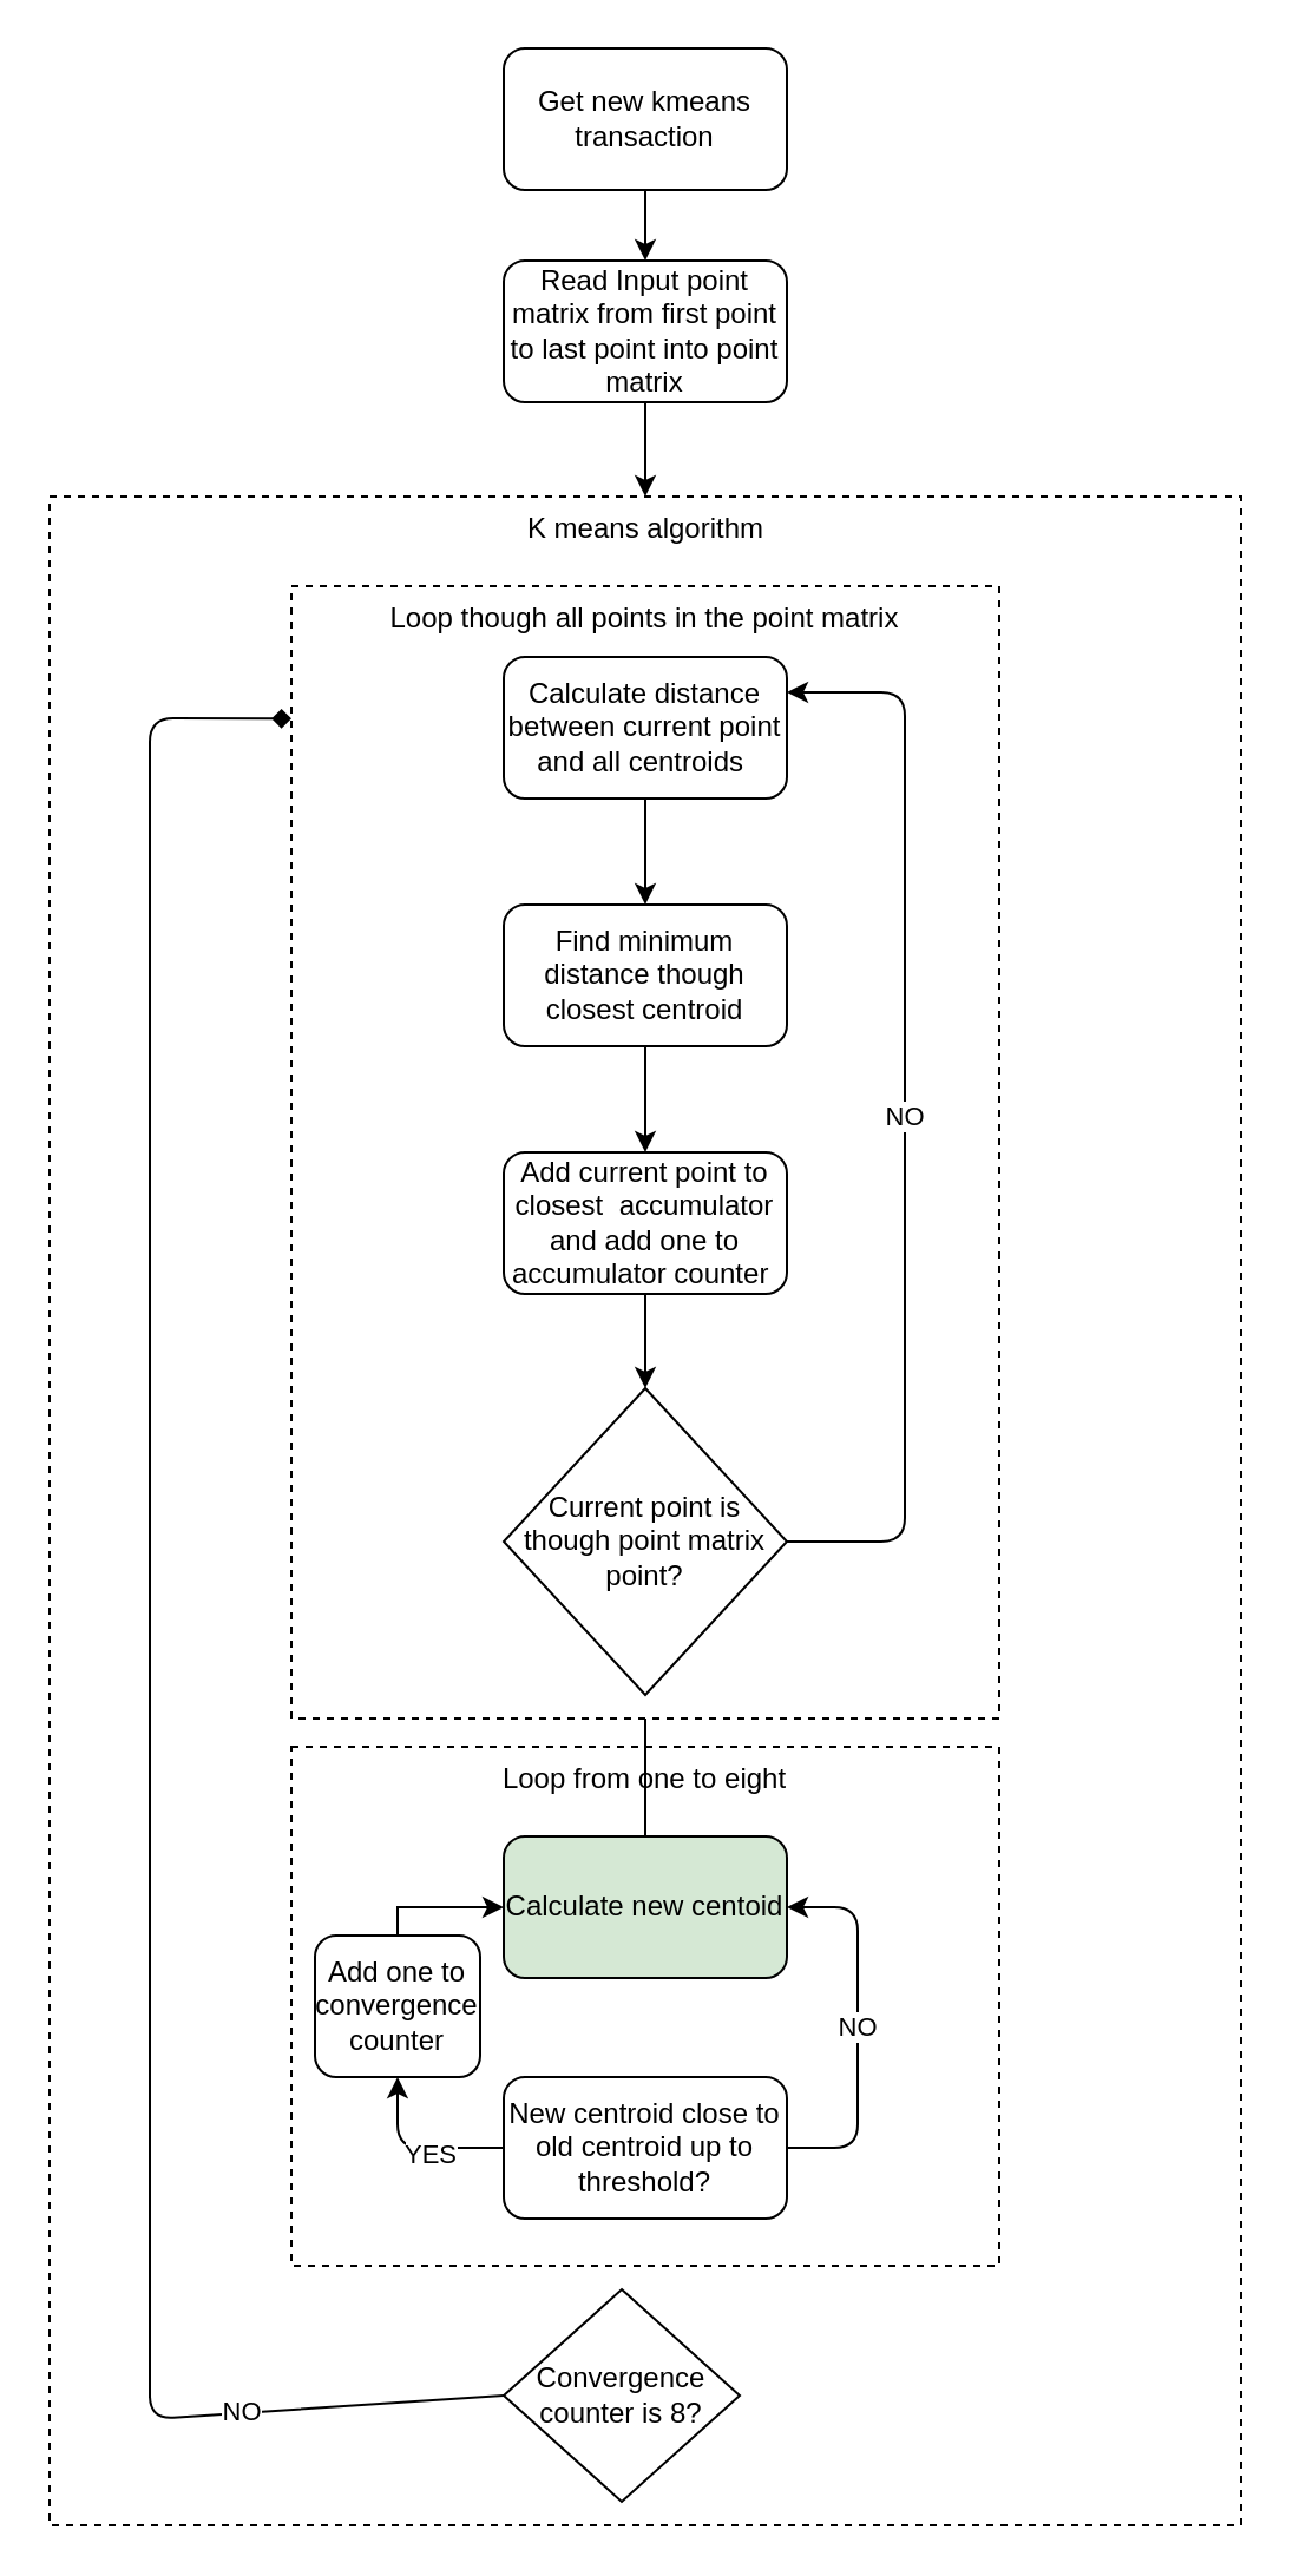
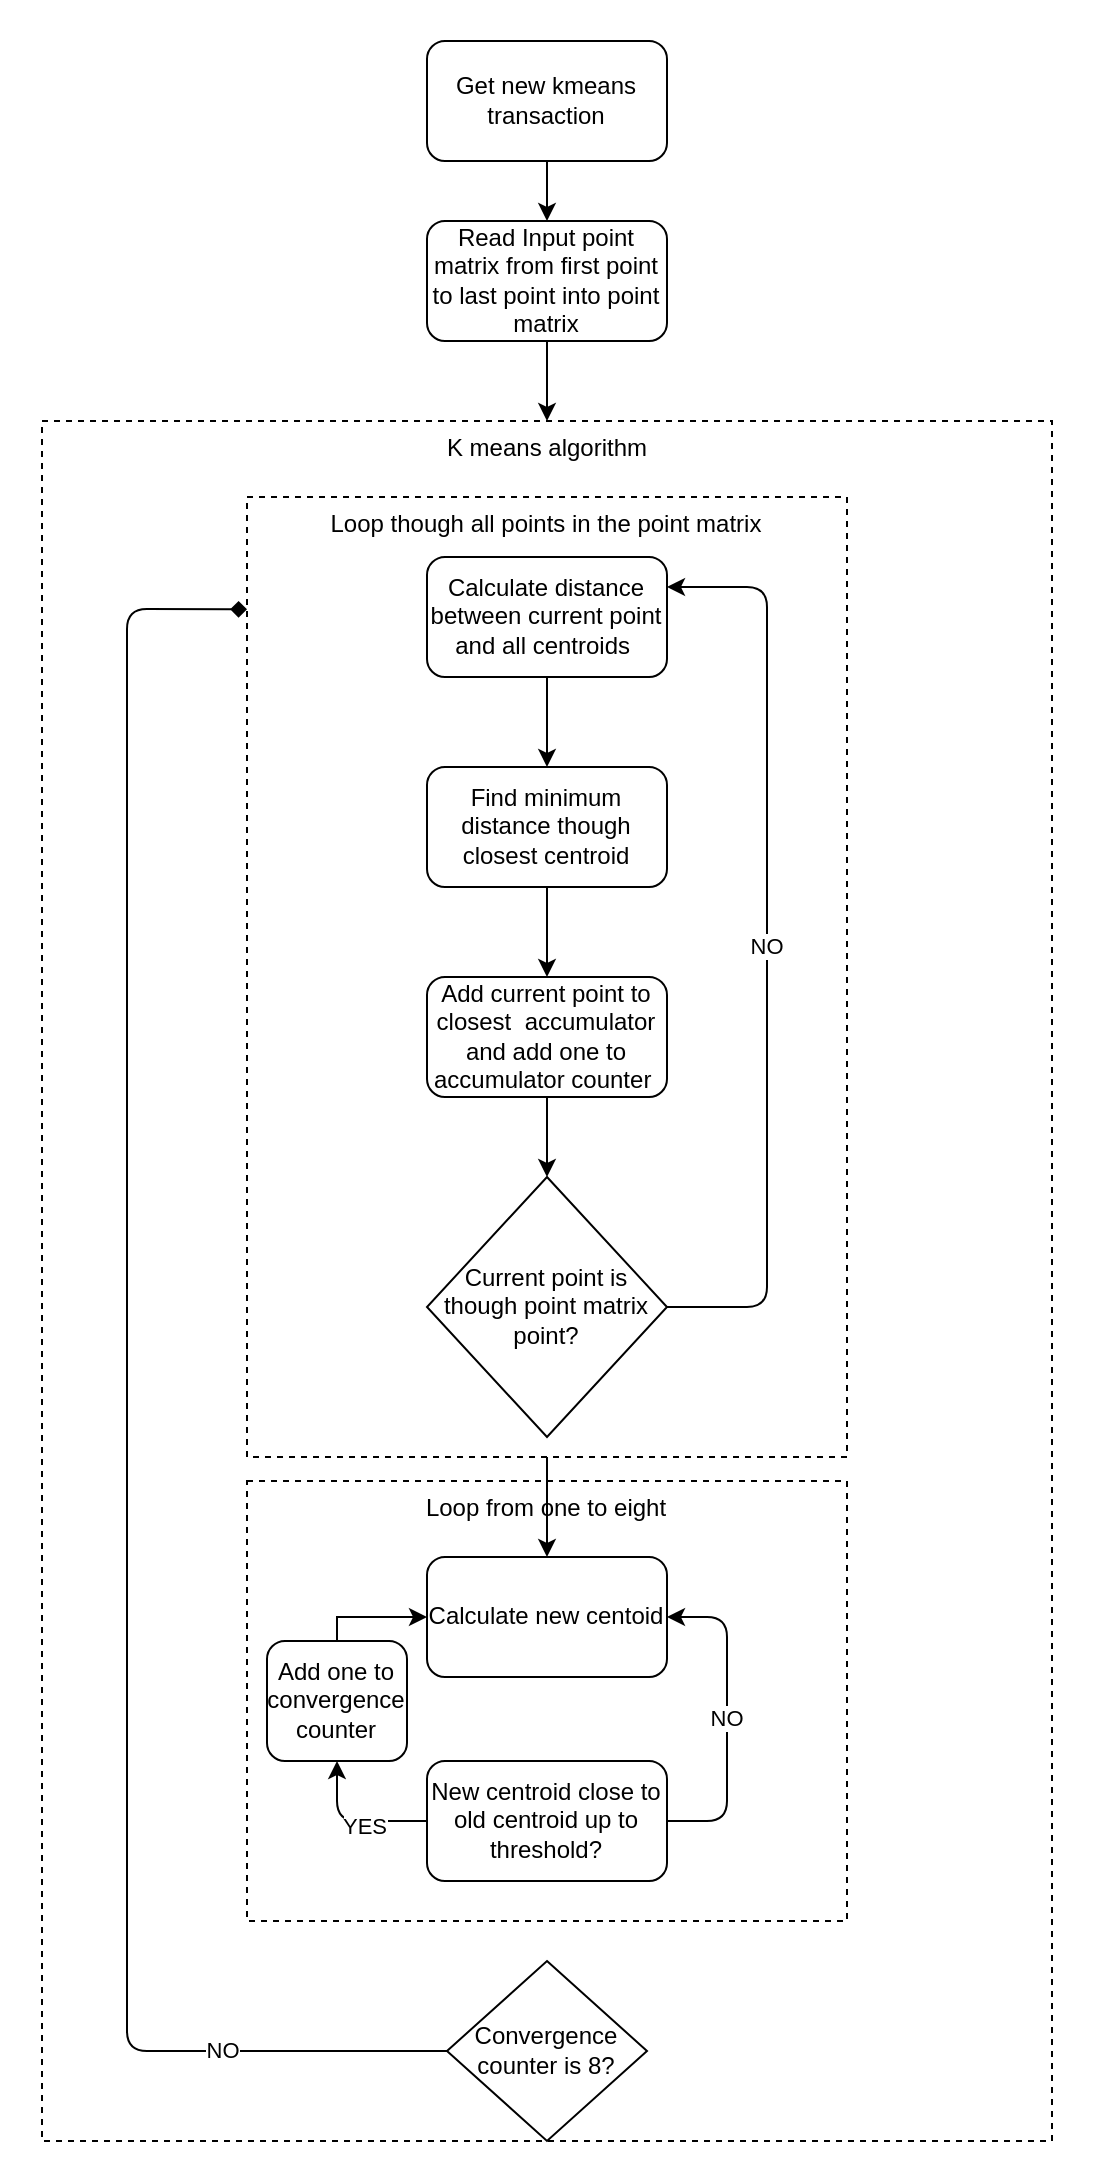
- <mxCell id="4" value="" style="edgeStyle=orthogonalEdgeStyle;rounded=0;orthogonalLoop=1;jettySize=auto;html=1;endArrow=none;" parent="1" source="5" target="18" edge="1"><mxGeometry relative="1" as="geometry"><Array as="points"><mxPoint x="273" y="740" /><mxPoint x="273" y="740" /></Array></mxGeometry></mxCell>
+ <mxCell id="4" value="" style="edgeStyle=orthogonalEdgeStyle;rounded=0;orthogonalLoop=1;jettySize=auto;html=1;" parent="1" source="5" target="18" edge="1"><mxGeometry relative="1" as="geometry"><Array as="points"><mxPoint x="273" y="740" /><mxPoint x="273" y="740" /></Array></mxGeometry></mxCell>
- <mxCell id="18" value="Calculate new centoid" style="rounded=1;whiteSpace=wrap;html=1;fillColor=#d5e8d4;" parent="1" vertex="1"><mxGeometry x="213" y="778" width="120" height="60" as="geometry" /></mxCell>
+ <mxCell id="18" value="Calculate new centoid" style="rounded=1;whiteSpace=wrap;html=1;fillColor=#ffffff;" parent="1" vertex="1"><mxGeometry x="213" y="778" width="120" height="60" as="geometry" /></mxCell>
- <mxCell id="25" value="Convergence counter is 8?" style="rhombus;whiteSpace=wrap;html=1;fillColor=#ffffff;" parent="1" vertex="1"><mxGeometry x="213" y="970" width="100" height="90" as="geometry" /></mxCell>
+ <mxCell id="25" value="Convergence counter is 8?" style="rhombus;whiteSpace=wrap;html=1;fillColor=#ffffff;" parent="1" vertex="1"><mxGeometry x="223" y="980" width="100" height="90" as="geometry" /></mxCell>
